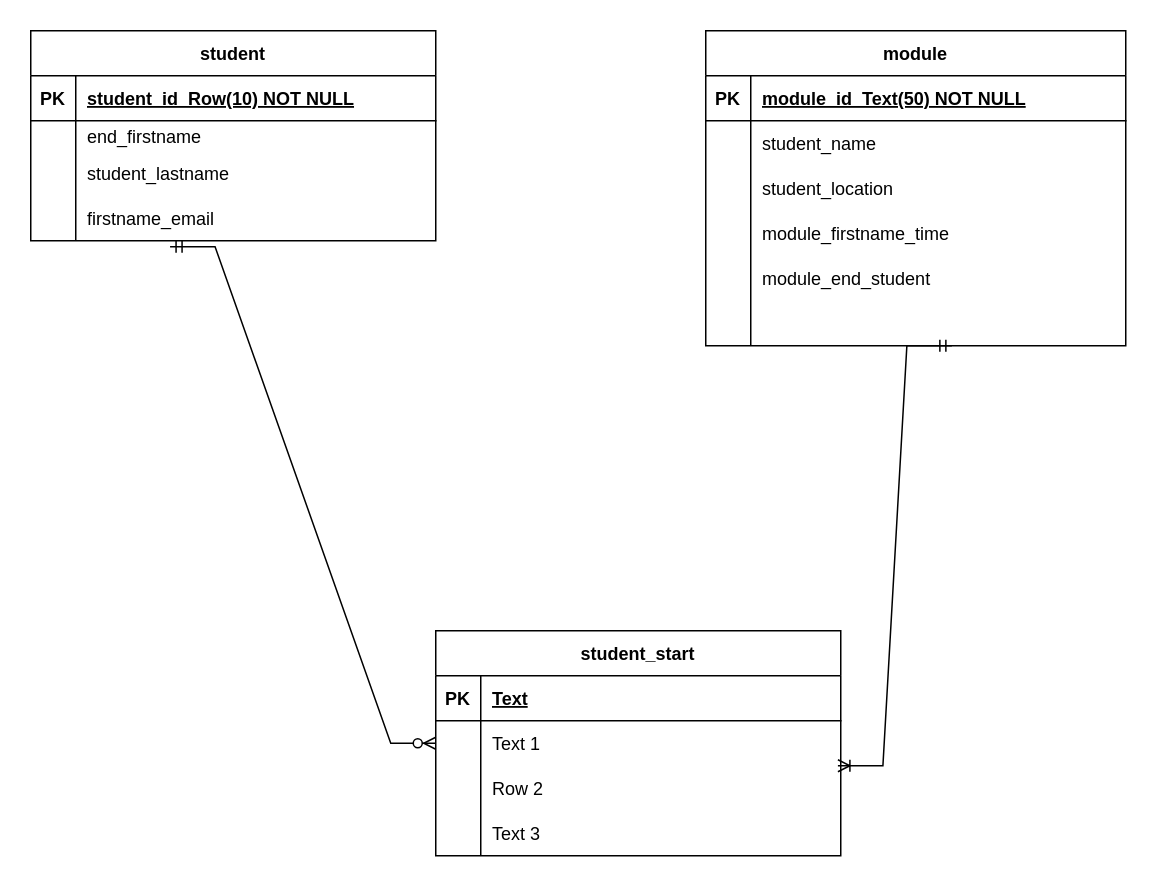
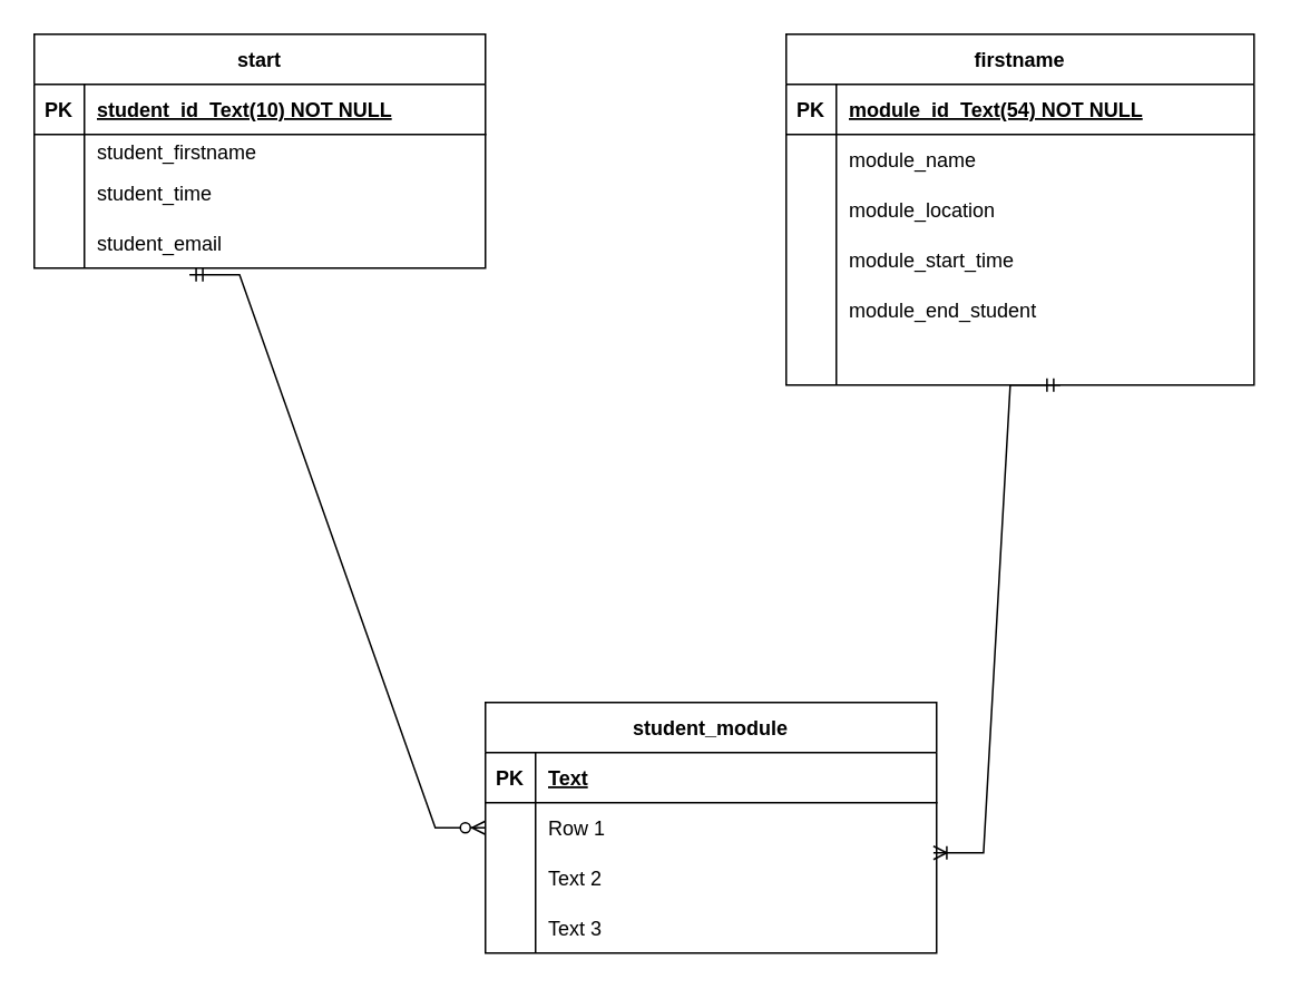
- <mxCell id="2" value="student" style="shape=table;startSize=30;container=1;collapsible=1;childLayout=tableLayout;fixedRows=1;rowLines=0;fontStyle=1;align=center;resizeLast=1;" vertex="1" parent="1"><mxGeometry x="20" y="20" width="270" height="140" as="geometry" /></mxCell>
+ <mxCell id="2" value="start" style="shape=table;startSize=30;container=1;collapsible=1;childLayout=tableLayout;fixedRows=1;rowLines=0;fontStyle=1;align=center;resizeLast=1;" vertex="1" parent="1"><mxGeometry x="20" y="20" width="270" height="140" as="geometry" /></mxCell>
- <mxCell id="15" value="module" style="shape=table;startSize=30;container=1;collapsible=1;childLayout=tableLayout;fixedRows=1;rowLines=0;fontStyle=1;align=center;resizeLast=1;" vertex="1" parent="1"><mxGeometry x="470" y="20" width="280" height="210" as="geometry" /></mxCell>
+ <mxCell id="15" value="firstname" style="shape=table;startSize=30;container=1;collapsible=1;childLayout=tableLayout;fixedRows=1;rowLines=0;fontStyle=1;align=center;resizeLast=1;" vertex="1" parent="1"><mxGeometry x="470" y="20" width="280" height="210" as="geometry" /></mxCell>
- <mxCell id="5" value="student_id_Row(10) NOT NULL" style="shape=partialRectangle;connectable=0;fillColor=none;top=0;left=0;bottom=0;right=0;align=left;spacingLeft=6;fontStyle=5;overflow=hidden;" vertex="1" parent="3"><mxGeometry x="30" width="240" height="30" as="geometry"><mxRectangle width="240" height="30" as="alternateBounds" /></mxGeometry></mxCell>
+ <mxCell id="5" value="student_id_Text(10) NOT NULL" style="shape=partialRectangle;connectable=0;fillColor=none;top=0;left=0;bottom=0;right=0;align=left;spacingLeft=6;fontStyle=5;overflow=hidden;" vertex="1" parent="3"><mxGeometry x="30" width="240" height="30" as="geometry"><mxRectangle width="240" height="30" as="alternateBounds" /></mxGeometry></mxCell>
- <mxCell id="18" value="module_id_Text(50) NOT NULL" style="shape=partialRectangle;connectable=0;fillColor=none;top=0;left=0;bottom=0;right=0;align=left;spacingLeft=6;fontStyle=5;overflow=hidden;" vertex="1" parent="16"><mxGeometry x="30" width="250" height="30" as="geometry"><mxRectangle width="250" height="30" as="alternateBounds" /></mxGeometry></mxCell>
+ <mxCell id="18" value="module_id_Text(54) NOT NULL" style="shape=partialRectangle;connectable=0;fillColor=none;top=0;left=0;bottom=0;right=0;align=left;spacingLeft=6;fontStyle=5;overflow=hidden;" vertex="1" parent="16"><mxGeometry x="30" width="250" height="30" as="geometry"><mxRectangle width="250" height="30" as="alternateBounds" /></mxGeometry></mxCell>
- <mxCell id="8" value="end_firstname" style="shape=partialRectangle;connectable=0;fillColor=none;top=0;left=0;bottom=0;right=0;align=left;spacingLeft=6;overflow=hidden;" vertex="1" parent="6"><mxGeometry x="30" width="240" height="20" as="geometry"><mxRectangle width="240" height="20" as="alternateBounds" /></mxGeometry></mxCell>
+ <mxCell id="8" value="student_firstname" style="shape=partialRectangle;connectable=0;fillColor=none;top=0;left=0;bottom=0;right=0;align=left;spacingLeft=6;overflow=hidden;" vertex="1" parent="6"><mxGeometry x="30" width="240" height="20" as="geometry"><mxRectangle width="240" height="20" as="alternateBounds" /></mxGeometry></mxCell>
- <mxCell id="21" value="student_name" style="shape=partialRectangle;connectable=0;fillColor=none;top=0;left=0;bottom=0;right=0;align=left;spacingLeft=6;overflow=hidden;" vertex="1" parent="19"><mxGeometry x="30" width="250" height="30" as="geometry"><mxRectangle width="250" height="30" as="alternateBounds" /></mxGeometry></mxCell>
+ <mxCell id="21" value="module_name" style="shape=partialRectangle;connectable=0;fillColor=none;top=0;left=0;bottom=0;right=0;align=left;spacingLeft=6;overflow=hidden;" vertex="1" parent="19"><mxGeometry x="30" width="250" height="30" as="geometry"><mxRectangle width="250" height="30" as="alternateBounds" /></mxGeometry></mxCell>
- <mxCell id="11" value="student_lastname" style="shape=partialRectangle;connectable=0;fillColor=none;top=0;left=0;bottom=0;right=0;align=left;spacingLeft=6;overflow=hidden;" vertex="1" parent="9"><mxGeometry x="30" width="240" height="30" as="geometry"><mxRectangle width="240" height="30" as="alternateBounds" /></mxGeometry></mxCell>
+ <mxCell id="11" value="student_time" style="shape=partialRectangle;connectable=0;fillColor=none;top=0;left=0;bottom=0;right=0;align=left;spacingLeft=6;overflow=hidden;" vertex="1" parent="9"><mxGeometry x="30" width="240" height="30" as="geometry"><mxRectangle width="240" height="30" as="alternateBounds" /></mxGeometry></mxCell>
- <mxCell id="24" value="student_location" style="shape=partialRectangle;connectable=0;fillColor=none;top=0;left=0;bottom=0;right=0;align=left;spacingLeft=6;overflow=hidden;" vertex="1" parent="22"><mxGeometry x="30" width="250" height="30" as="geometry"><mxRectangle width="250" height="30" as="alternateBounds" /></mxGeometry></mxCell>
+ <mxCell id="24" value="module_location" style="shape=partialRectangle;connectable=0;fillColor=none;top=0;left=0;bottom=0;right=0;align=left;spacingLeft=6;overflow=hidden;" vertex="1" parent="22"><mxGeometry x="30" width="250" height="30" as="geometry"><mxRectangle width="250" height="30" as="alternateBounds" /></mxGeometry></mxCell>
- <mxCell id="14" value="firstname_email" style="shape=partialRectangle;connectable=0;fillColor=none;top=0;left=0;bottom=0;right=0;align=left;spacingLeft=6;overflow=hidden;" vertex="1" parent="12"><mxGeometry x="30" width="240" height="30" as="geometry"><mxRectangle width="240" height="30" as="alternateBounds" /></mxGeometry></mxCell>
+ <mxCell id="14" value="student_email" style="shape=partialRectangle;connectable=0;fillColor=none;top=0;left=0;bottom=0;right=0;align=left;spacingLeft=6;overflow=hidden;" vertex="1" parent="12"><mxGeometry x="30" width="240" height="30" as="geometry"><mxRectangle width="240" height="30" as="alternateBounds" /></mxGeometry></mxCell>
- <mxCell id="27" value="module_firstname_time" style="shape=partialRectangle;connectable=0;fillColor=none;top=0;left=0;bottom=0;right=0;align=left;spacingLeft=6;overflow=hidden;" vertex="1" parent="25"><mxGeometry x="30" width="250" height="30" as="geometry"><mxRectangle width="250" height="30" as="alternateBounds" /></mxGeometry></mxCell>
+ <mxCell id="27" value="module_start_time" style="shape=partialRectangle;connectable=0;fillColor=none;top=0;left=0;bottom=0;right=0;align=left;spacingLeft=6;overflow=hidden;" vertex="1" parent="25"><mxGeometry x="30" width="250" height="30" as="geometry"><mxRectangle width="250" height="30" as="alternateBounds" /></mxGeometry></mxCell>
- <mxCell id="34" value="student_start" style="shape=table;startSize=30;container=1;collapsible=1;childLayout=tableLayout;fixedRows=1;rowLines=0;fontStyle=1;align=center;resizeLast=1;" vertex="1" parent="1"><mxGeometry x="290" y="420" width="270" height="150" as="geometry" /></mxCell>
+ <mxCell id="34" value="student_module" style="shape=table;startSize=30;container=1;collapsible=1;childLayout=tableLayout;fixedRows=1;rowLines=0;fontStyle=1;align=center;resizeLast=1;" vertex="1" parent="1"><mxGeometry x="290" y="420" width="270" height="150" as="geometry" /></mxCell>
- <mxCell id="40" value="Text 1" style="shape=partialRectangle;connectable=0;fillColor=none;top=0;left=0;bottom=0;right=0;align=left;spacingLeft=6;overflow=hidden;" vertex="1" parent="38"><mxGeometry x="30" width="240" height="30" as="geometry"><mxRectangle width="240" height="30" as="alternateBounds" /></mxGeometry></mxCell>
+ <mxCell id="40" value="Row 1" style="shape=partialRectangle;connectable=0;fillColor=none;top=0;left=0;bottom=0;right=0;align=left;spacingLeft=6;overflow=hidden;" vertex="1" parent="38"><mxGeometry x="30" width="240" height="30" as="geometry"><mxRectangle width="240" height="30" as="alternateBounds" /></mxGeometry></mxCell>
- <mxCell id="43" value="Row 2" style="shape=partialRectangle;connectable=0;fillColor=none;top=0;left=0;bottom=0;right=0;align=left;spacingLeft=6;overflow=hidden;" vertex="1" parent="41"><mxGeometry x="30" width="240" height="30" as="geometry"><mxRectangle width="240" height="30" as="alternateBounds" /></mxGeometry></mxCell>
+ <mxCell id="43" value="Text 2" style="shape=partialRectangle;connectable=0;fillColor=none;top=0;left=0;bottom=0;right=0;align=left;spacingLeft=6;overflow=hidden;" vertex="1" parent="41"><mxGeometry x="30" width="240" height="30" as="geometry"><mxRectangle width="240" height="30" as="alternateBounds" /></mxGeometry></mxCell>
